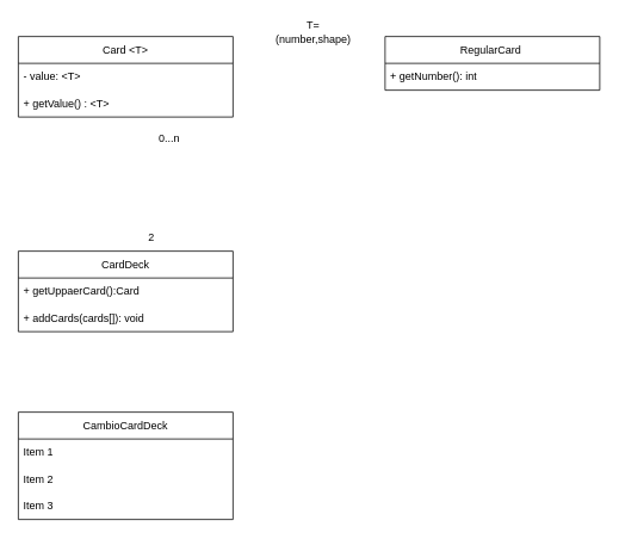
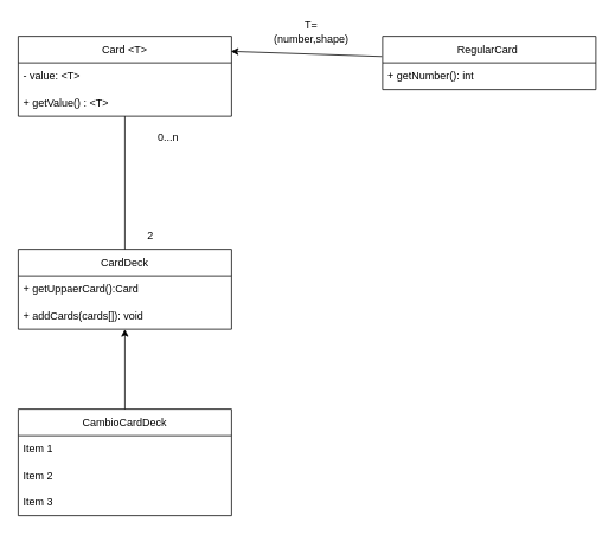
+ <mxCell id="18" value="" style="endArrow=classic;html=1;rounded=0;entryX=0.997;entryY=0.189;entryDx=0;entryDy=0;exitX=-0.003;exitY=0.381;exitDx=0;exitDy=0;exitPerimeter=0;entryPerimeter=0;" edge="1" parent="1" source="16" target="2"><mxGeometry width="50" height="50" relative="1" as="geometry"><mxPoint x="420" y="85" as="sourcePoint" /><mxPoint x="420" y="75" as="targetPoint" /></mxGeometry></mxCell>
+ <mxCell id="13" value="" style="endArrow=none;html=1;rounded=0;" edge="1" parent="1" source="5" target="2"><mxGeometry width="50" height="50" relative="1" as="geometry"><mxPoint x="40" y="320" as="sourcePoint" /><mxPoint x="138.56" y="159.07" as="targetPoint" /></mxGeometry></mxCell>
+ <mxCell id="12" value="" style="endArrow=classic;html=1;rounded=0;" edge="1" parent="1" source="8" target="5"><mxGeometry width="50" height="50" relative="1" as="geometry"><mxPoint x="70" y="410" as="sourcePoint" /><mxPoint x="145.92" y="400.33" as="targetPoint" /></mxGeometry></mxCell>
